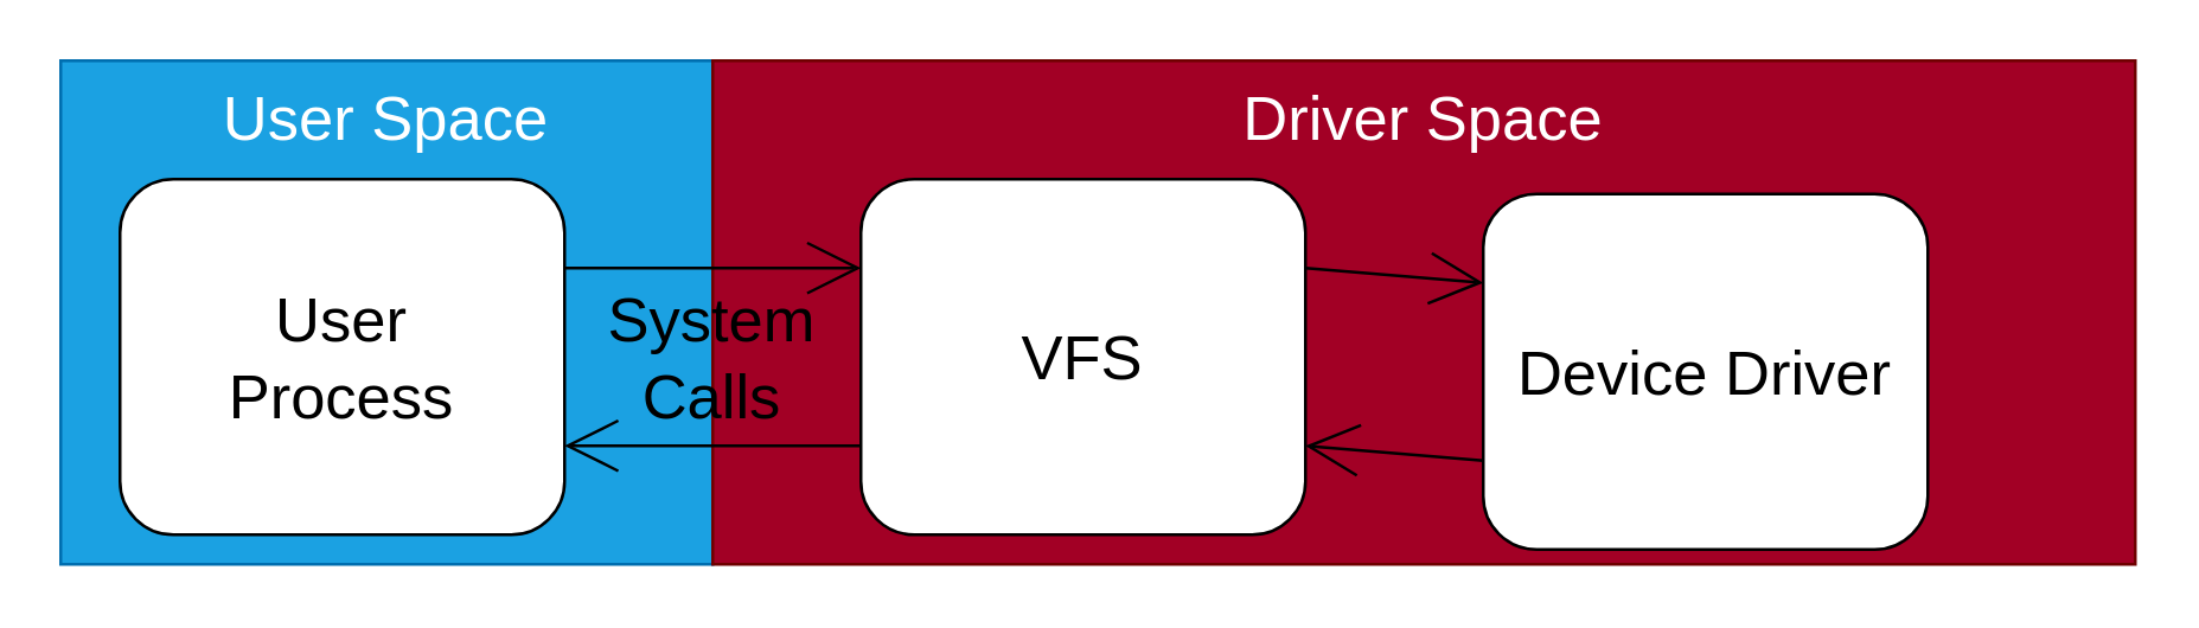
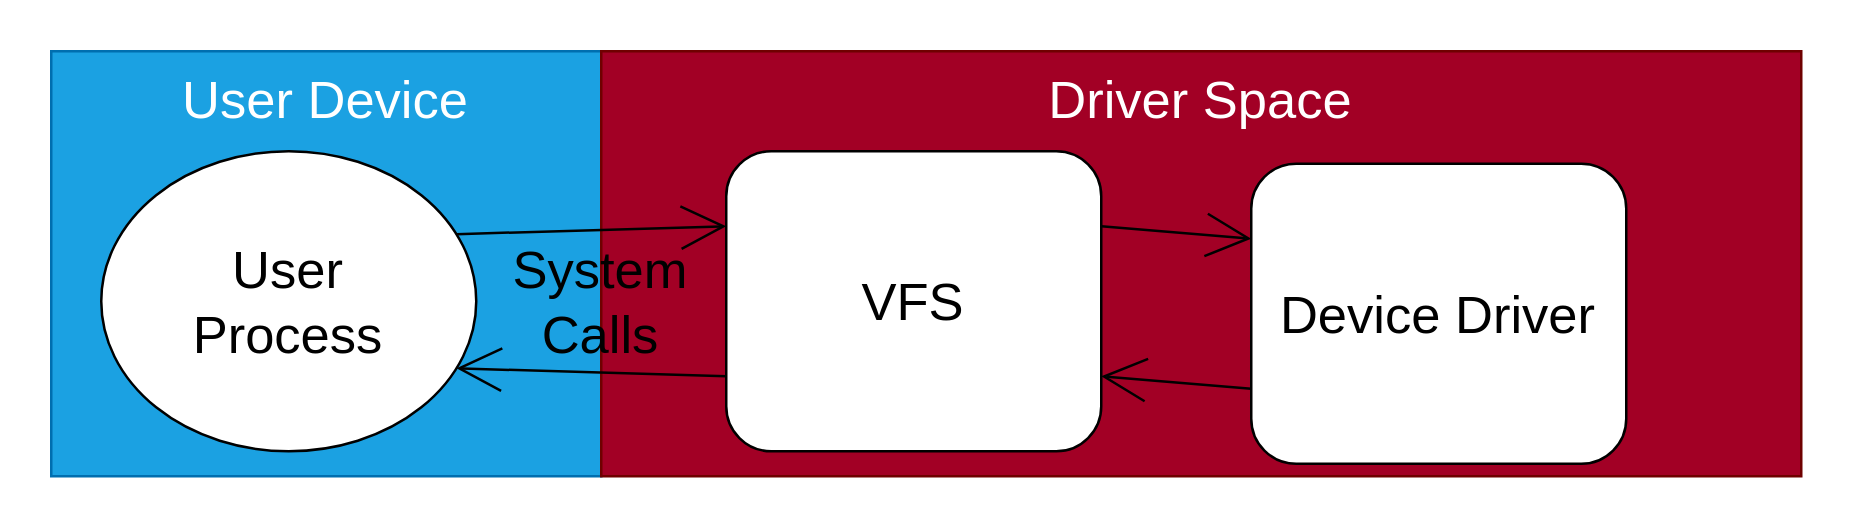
- <mxCell id="2" value="User Space" style="rounded=0;whiteSpace=wrap;html=1;fontSize=21;fillColor=#1ba1e2;strokeColor=#006EAF;fontColor=#ffffff;verticalAlign=top;" vertex="1" parent="1"><mxGeometry x="20" y="20" width="220" height="170" as="geometry" /></mxCell>
+ <mxCell id="2" value="User Device" style="rounded=0;whiteSpace=wrap;html=1;fontSize=21;fillColor=#1ba1e2;strokeColor=#006EAF;fontColor=#ffffff;verticalAlign=top;" vertex="1" parent="1"><mxGeometry x="20" y="20" width="220" height="170" as="geometry" /></mxCell>
- <mxCell id="5" value="User&lt;br style=&quot;font-size: 21px;&quot;&gt;Process" style="rounded=1;whiteSpace=wrap;html=1;fontSize=21;" vertex="1" parent="1"><mxGeometry x="40" y="60" width="150" height="120" as="geometry" /></mxCell>
+ <mxCell id="5" value="User&lt;br style=&quot;font-size: 21px;&quot;&gt;Process" style="ellipse;whiteSpace=wrap;html=1;fontSize=21;" vertex="1" parent="1"><mxGeometry x="40" y="60" width="150" height="120" as="geometry" /></mxCell>
